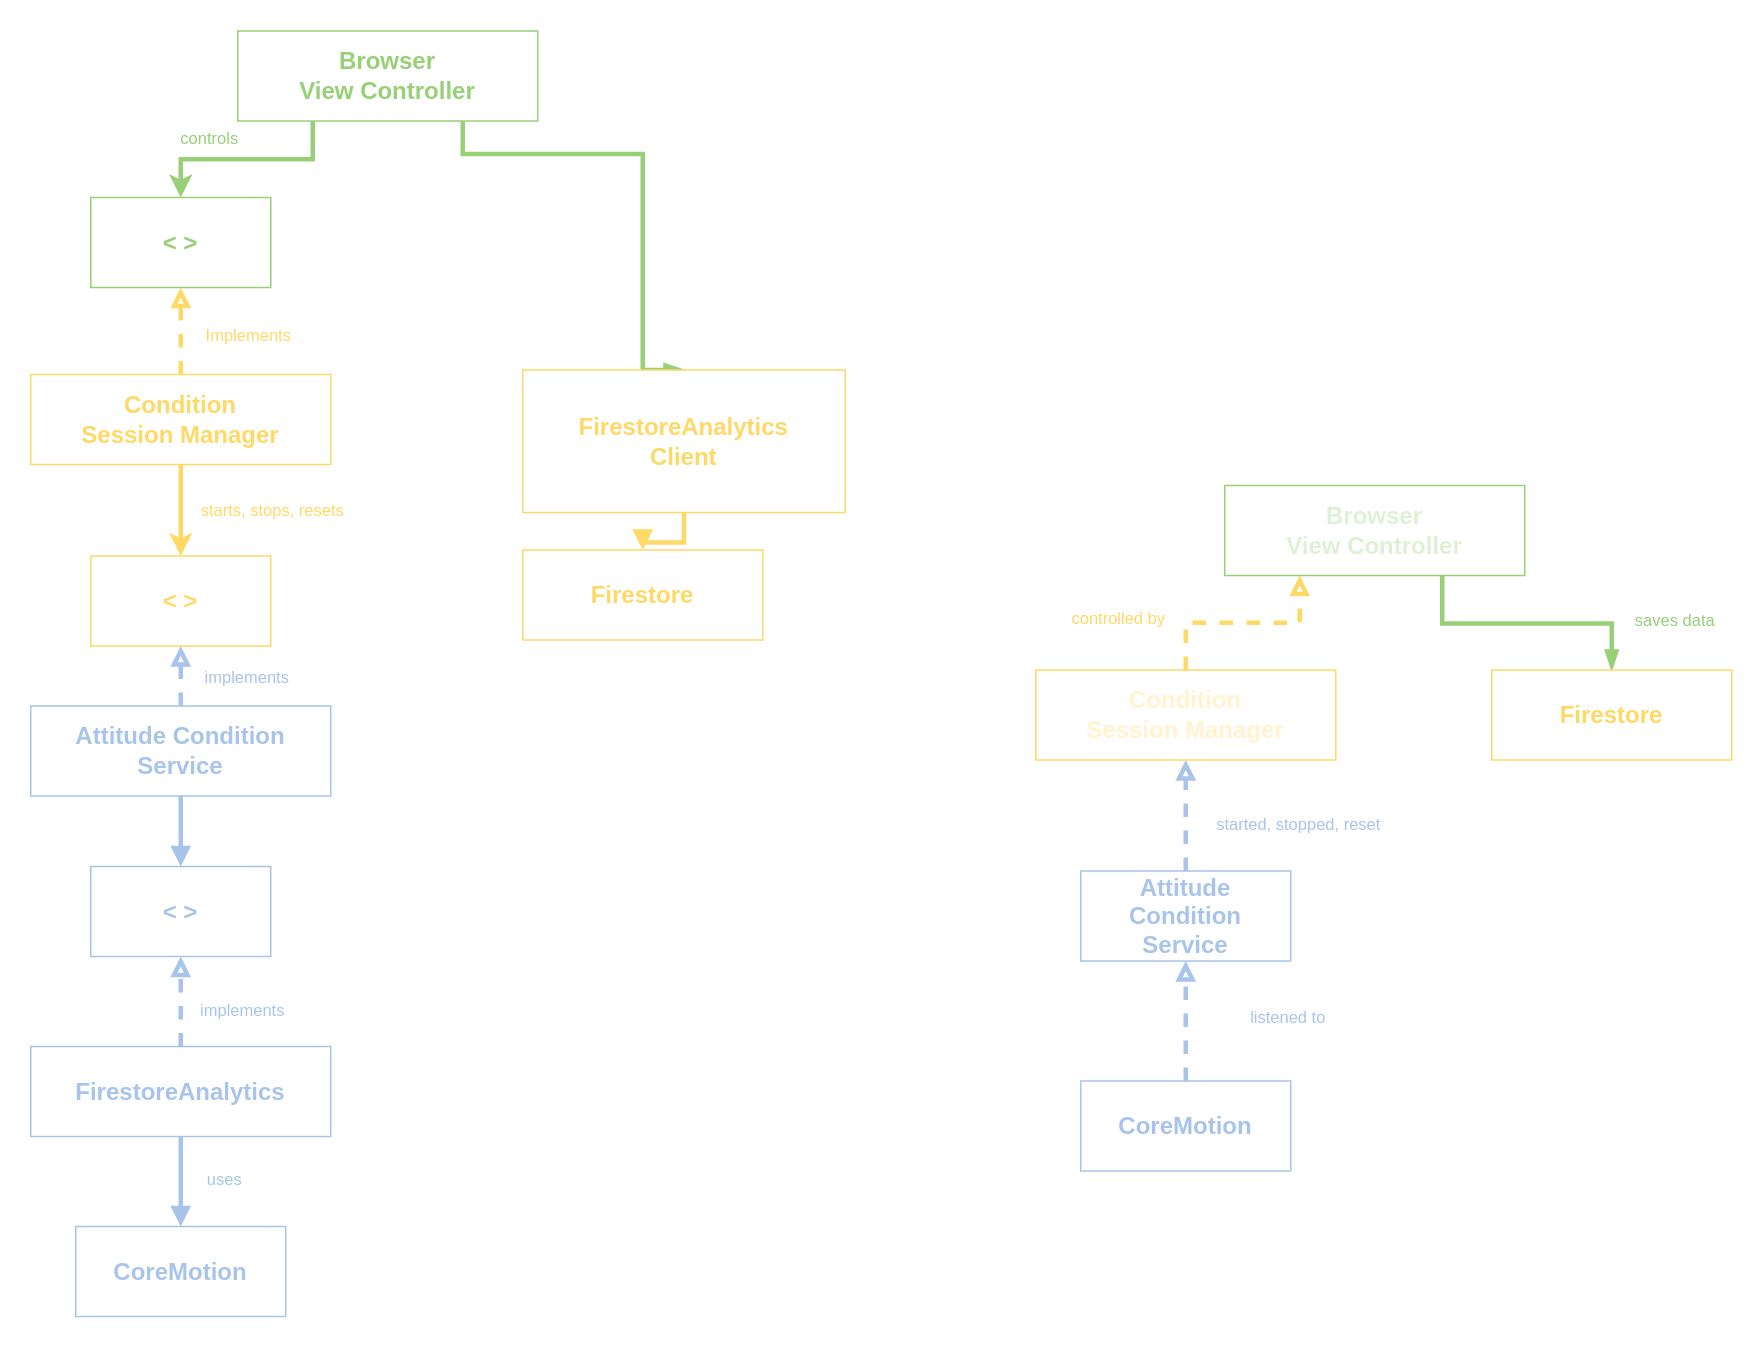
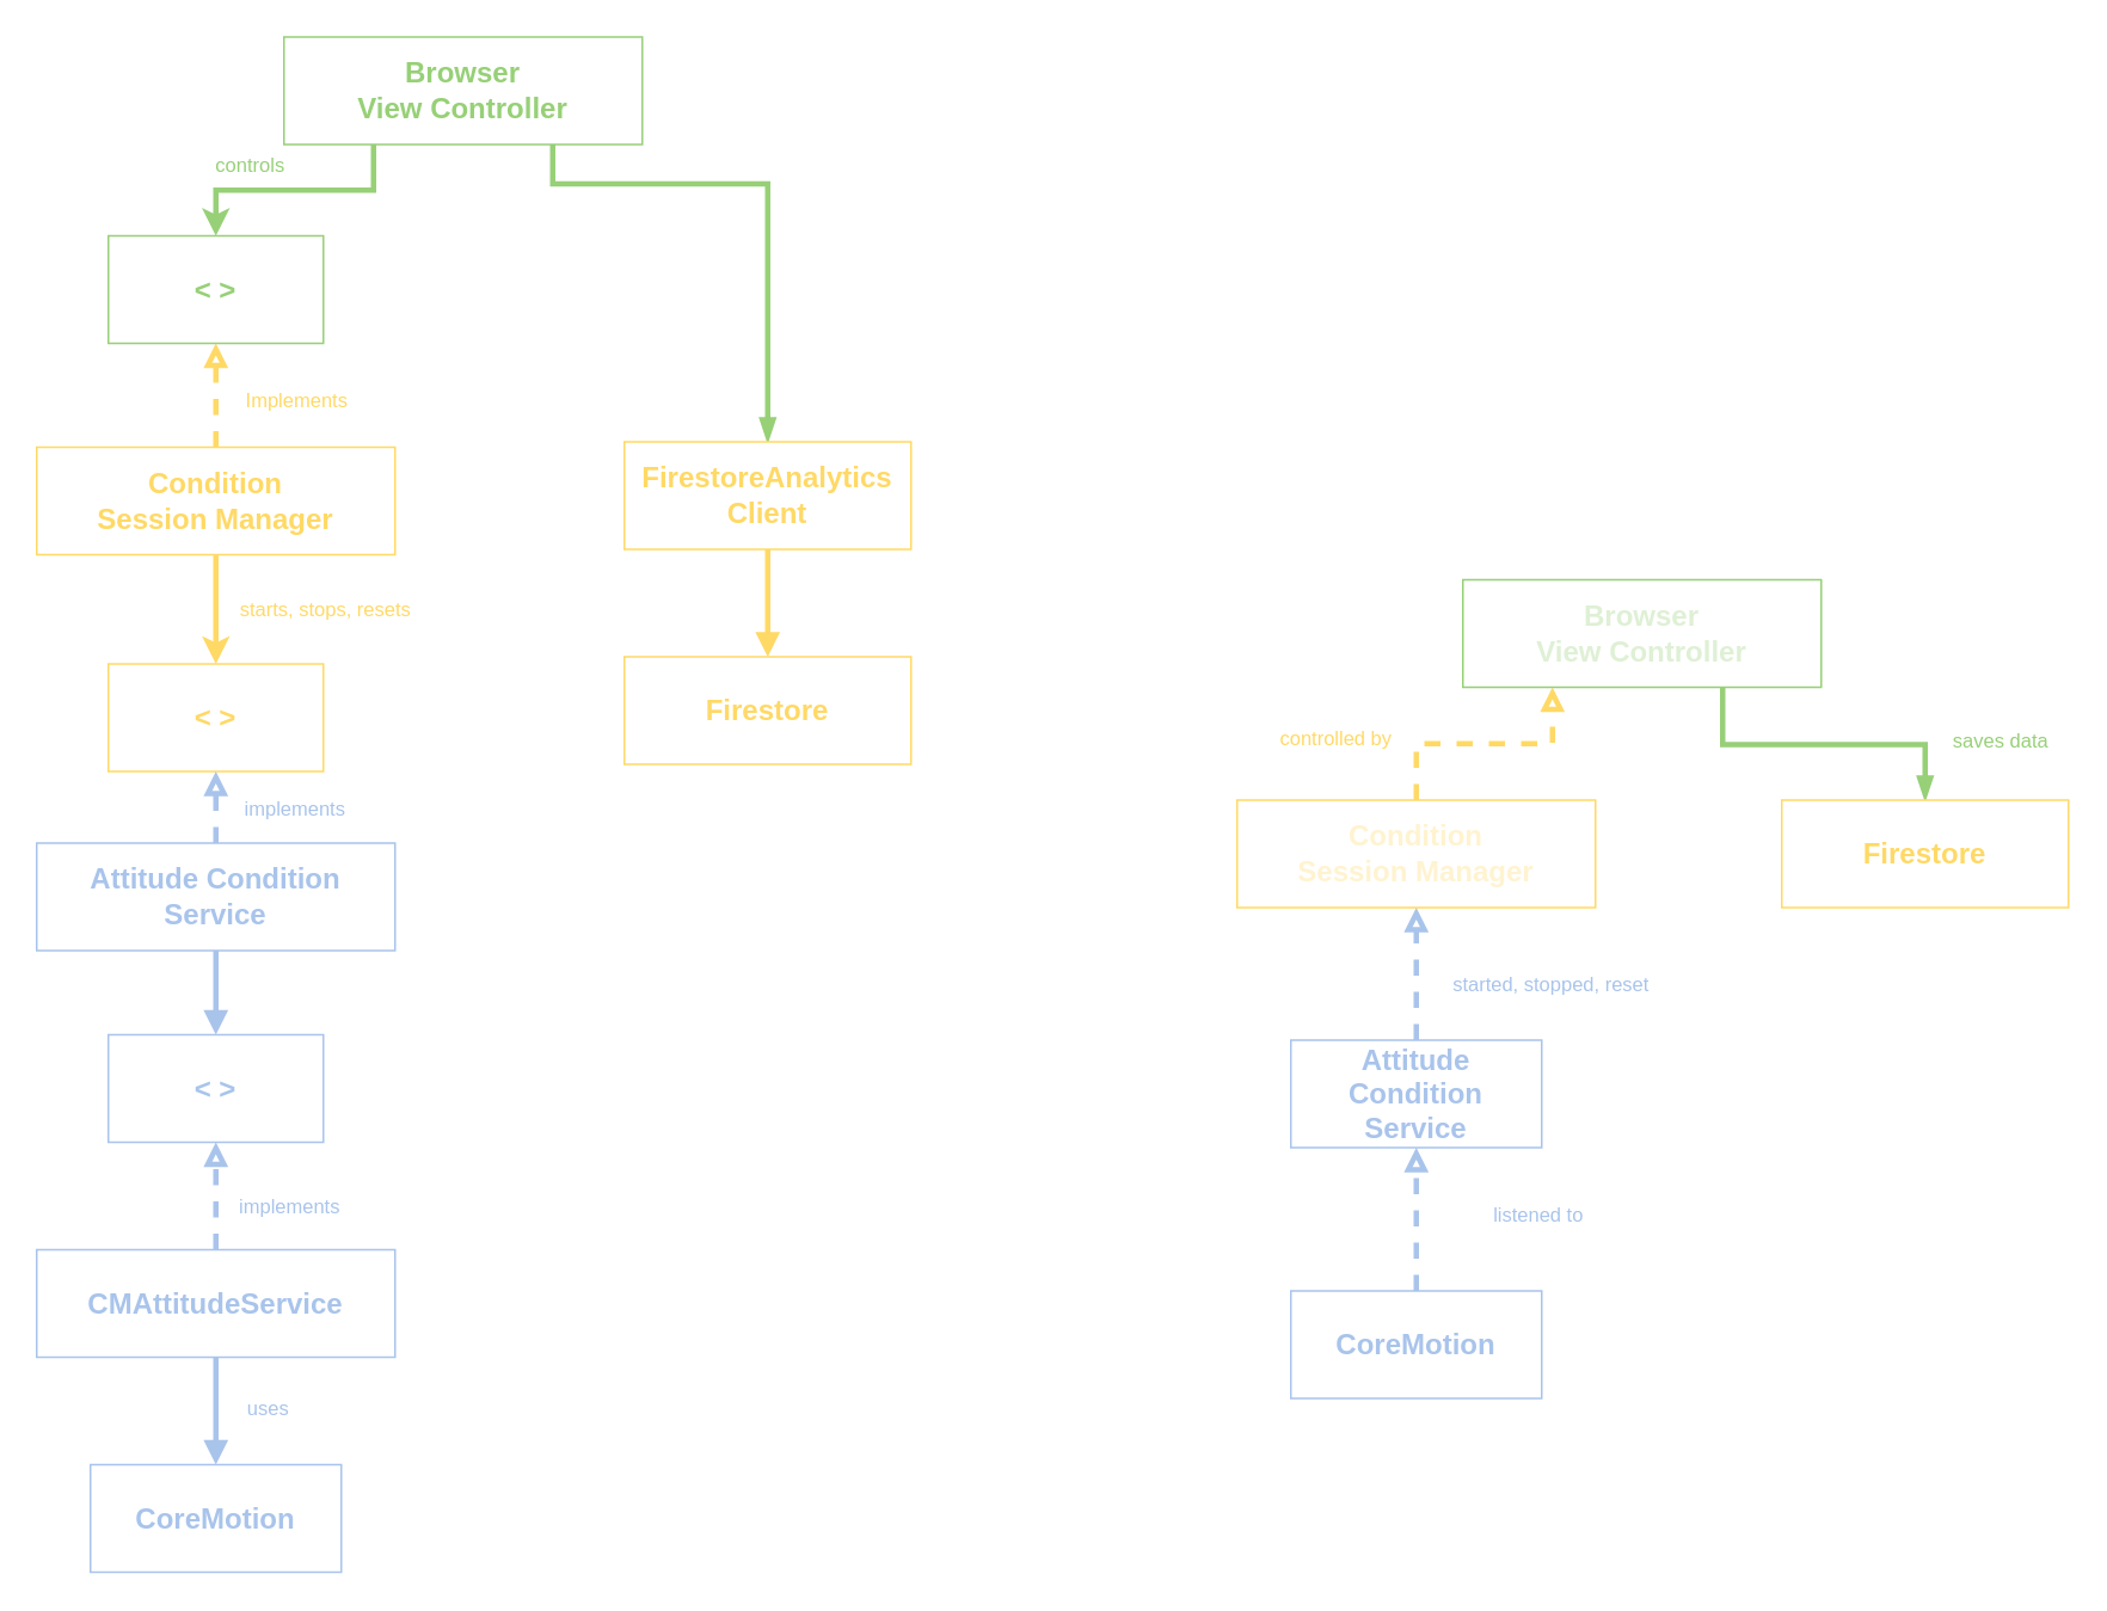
- <mxCell id="16" value="&lt;b&gt;&lt;font style=&quot;font-size: 16px&quot;&gt;FirestoreAnalytics&lt;br&gt;Client&lt;/font&gt;&lt;/b&gt;" style="rounded=0;whiteSpace=wrap;html=1;strokeColor=#FFD966;fontColor=#FFD966;" parent="1" vertex="1"><mxGeometry x="348" y="246" width="215" height="95" as="geometry" /></mxCell>
+ <mxCell id="16" value="&lt;b&gt;&lt;font style=&quot;font-size: 16px&quot;&gt;FirestoreAnalytics&lt;br&gt;Client&lt;/font&gt;&lt;/b&gt;" style="rounded=0;whiteSpace=wrap;html=1;strokeColor=#FFD966;fontColor=#FFD966;" parent="1" vertex="1"><mxGeometry x="348" y="246" width="160" height="60" as="geometry" /></mxCell>
- <mxCell id="12" value="&lt;b&gt;&lt;font style=&quot;font-size: 16px&quot;&gt;FirestoreAnalytics&lt;br&gt;&lt;/font&gt;&lt;/b&gt;" style="rounded=0;whiteSpace=wrap;html=1;strokeColor=#A9C4EB;fontColor=#A9C4EB;" parent="1" vertex="1"><mxGeometry x="20" y="697" width="200" height="60" as="geometry" /></mxCell>
+ <mxCell id="12" value="&lt;b&gt;&lt;font style=&quot;font-size: 16px&quot;&gt;CMAttitudeService&lt;br&gt;&lt;/font&gt;&lt;/b&gt;" style="rounded=0;whiteSpace=wrap;html=1;strokeColor=#A9C4EB;fontColor=#A9C4EB;" parent="1" vertex="1"><mxGeometry x="20" y="697" width="200" height="60" as="geometry" /></mxCell>
